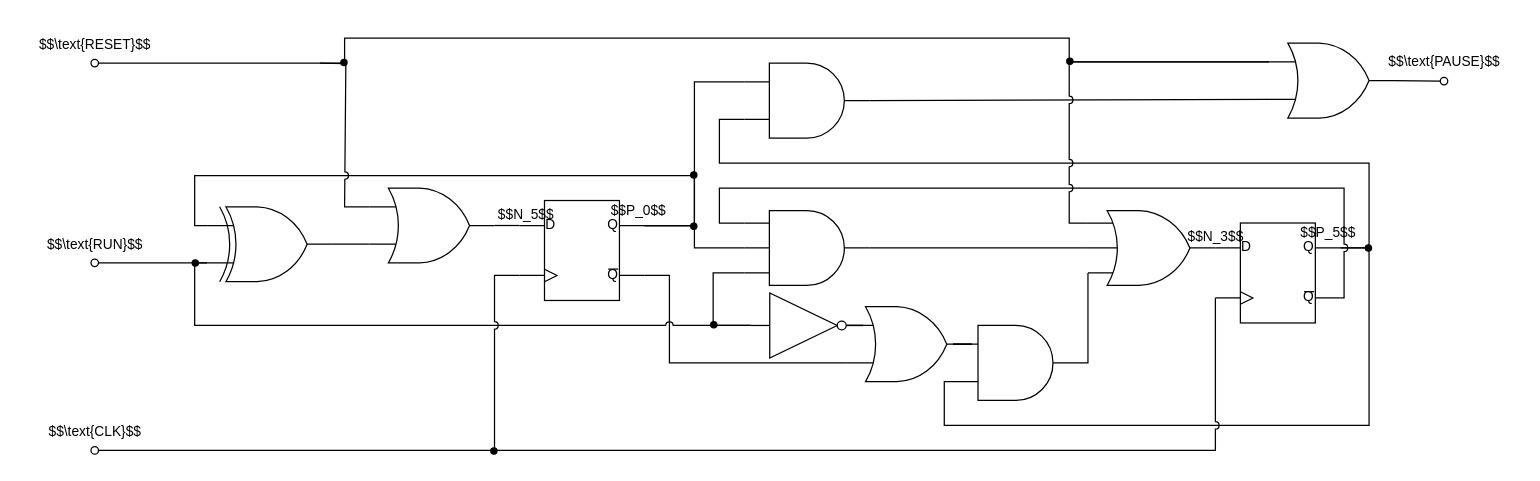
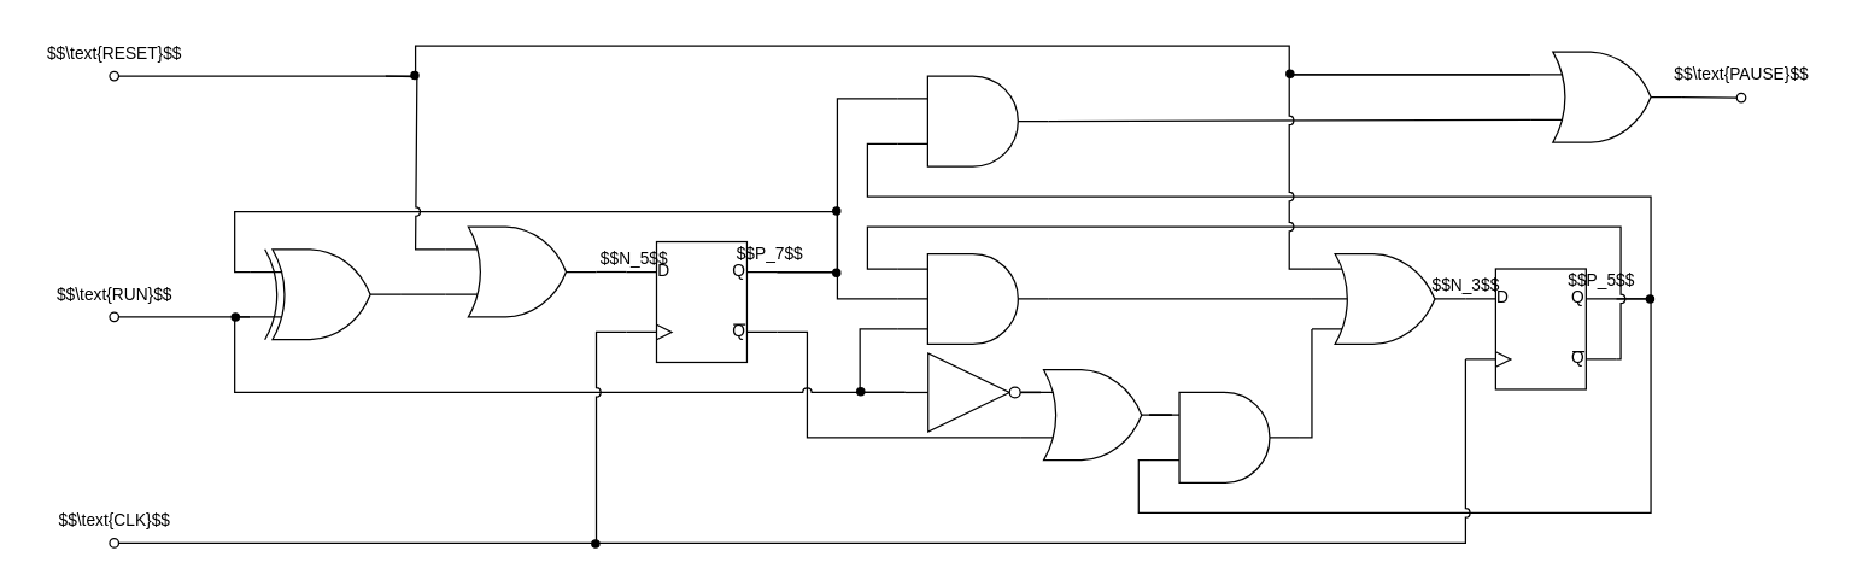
- <mxCell id="31" value="$$P_0$$" style="text;html=1;align=center;verticalAlign=middle;resizable=0;points=[];autosize=1;strokeColor=none;fillColor=none;fontSize=11;fontFamily=Helvetica;fontColor=default;" parent="1" vertex="1"><mxGeometry x="475" y="153" width="70" height="30" as="geometry" /></mxCell>
+ <mxCell id="31" value="$$P_7$$" style="text;html=1;align=center;verticalAlign=middle;resizable=0;points=[];autosize=1;strokeColor=none;fillColor=none;fontSize=11;fontFamily=Helvetica;fontColor=default;" parent="1" vertex="1"><mxGeometry x="475" y="153" width="70" height="30" as="geometry" /></mxCell>
